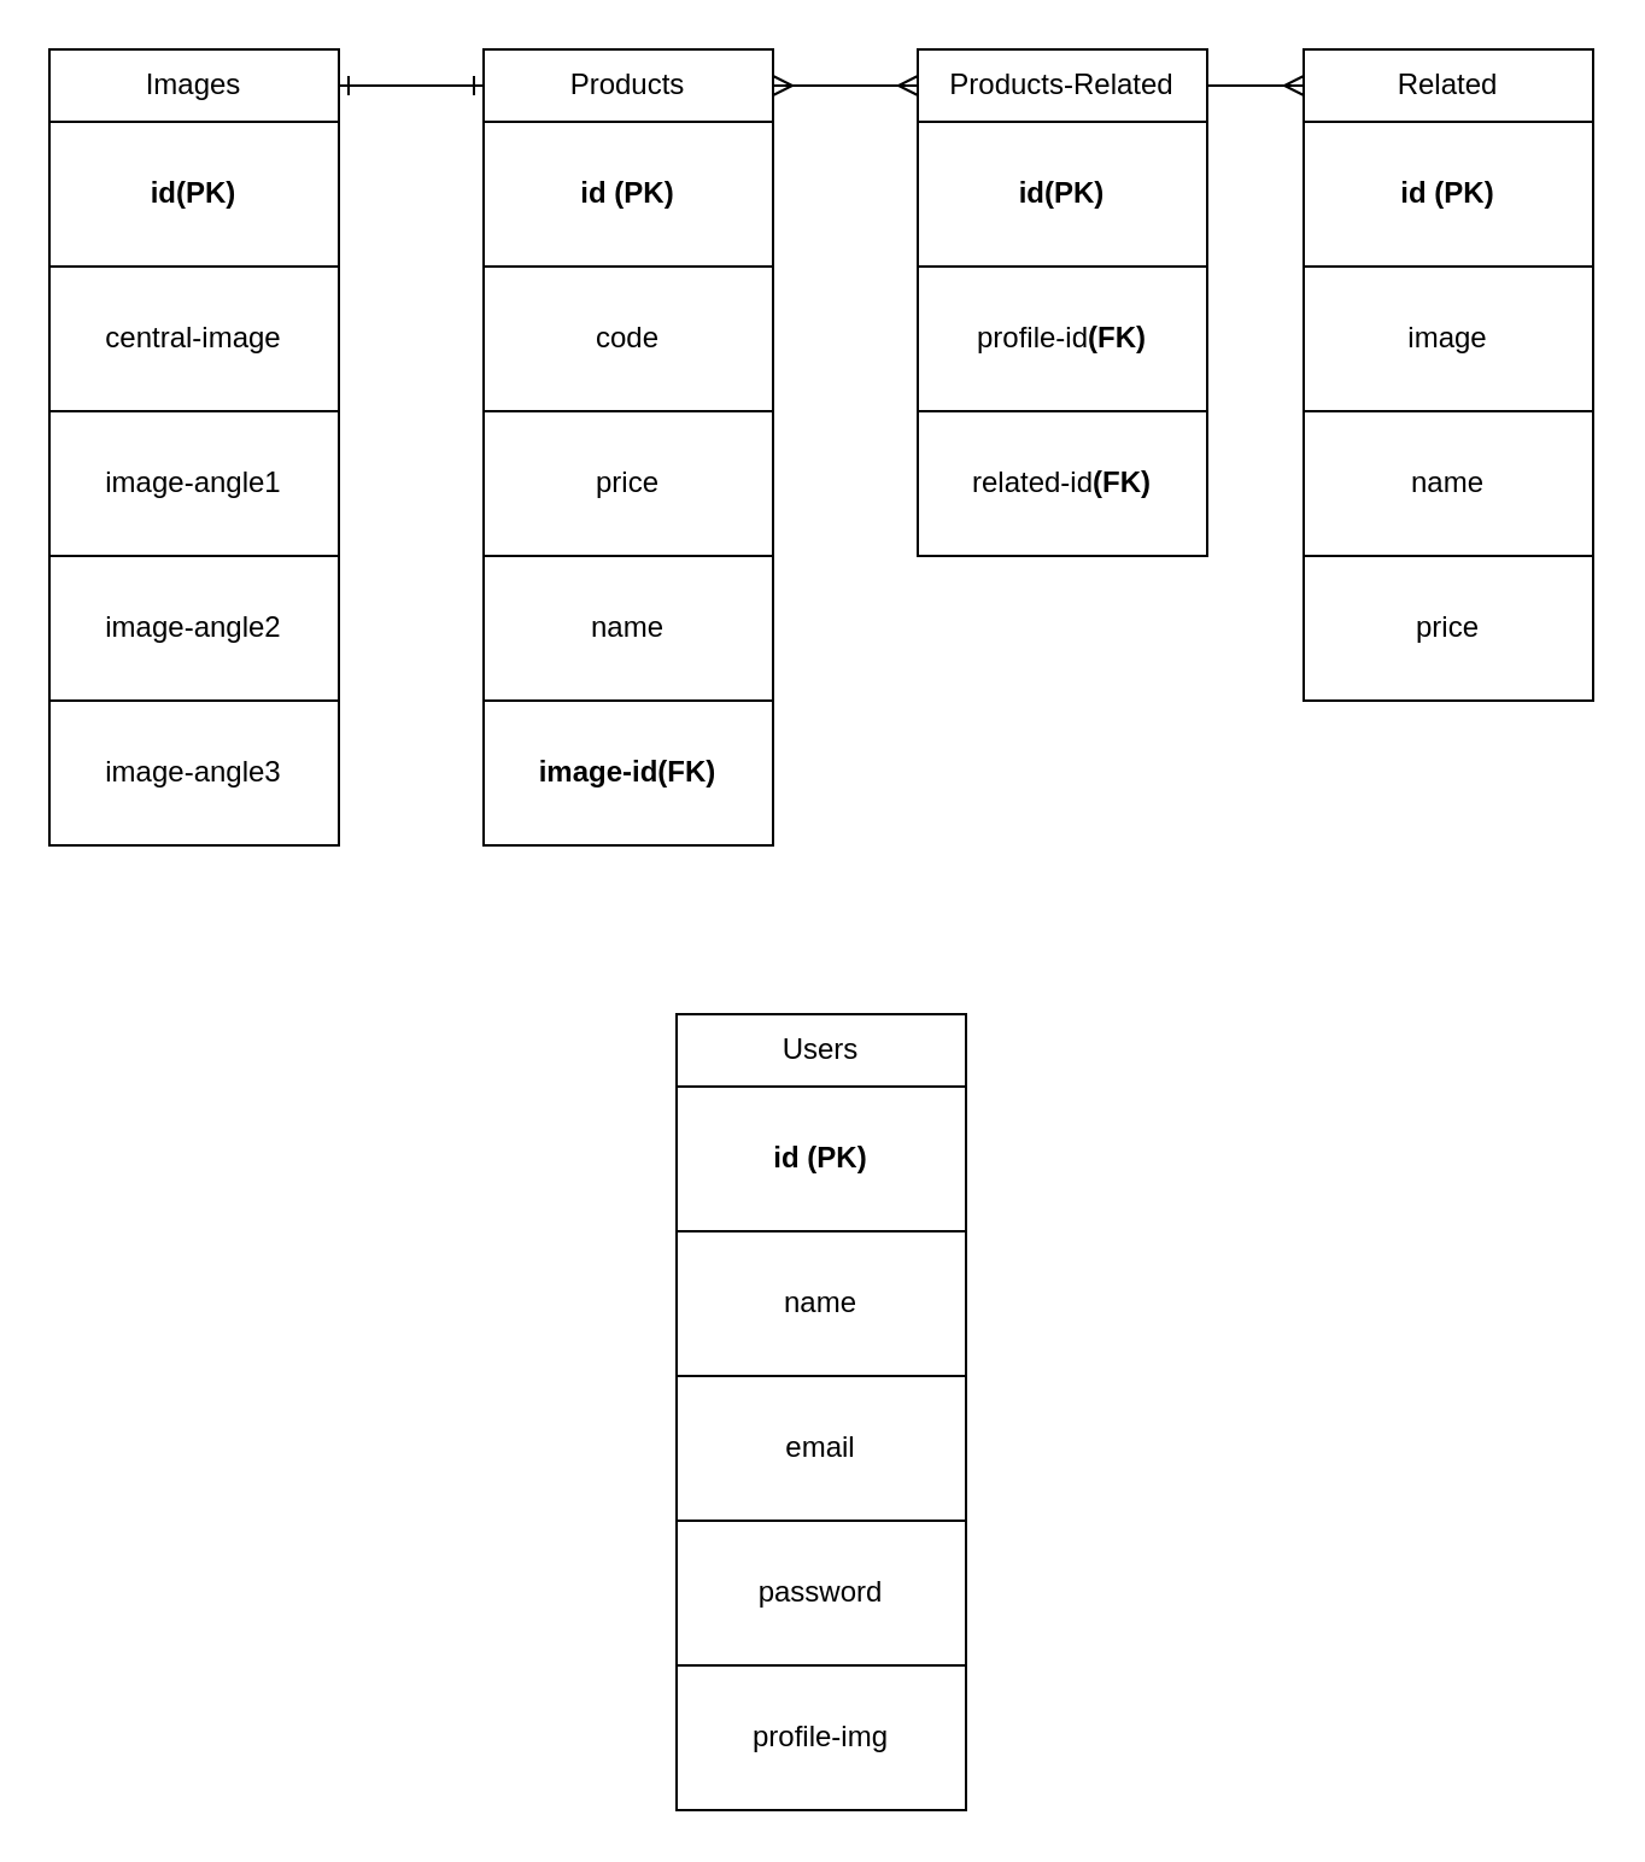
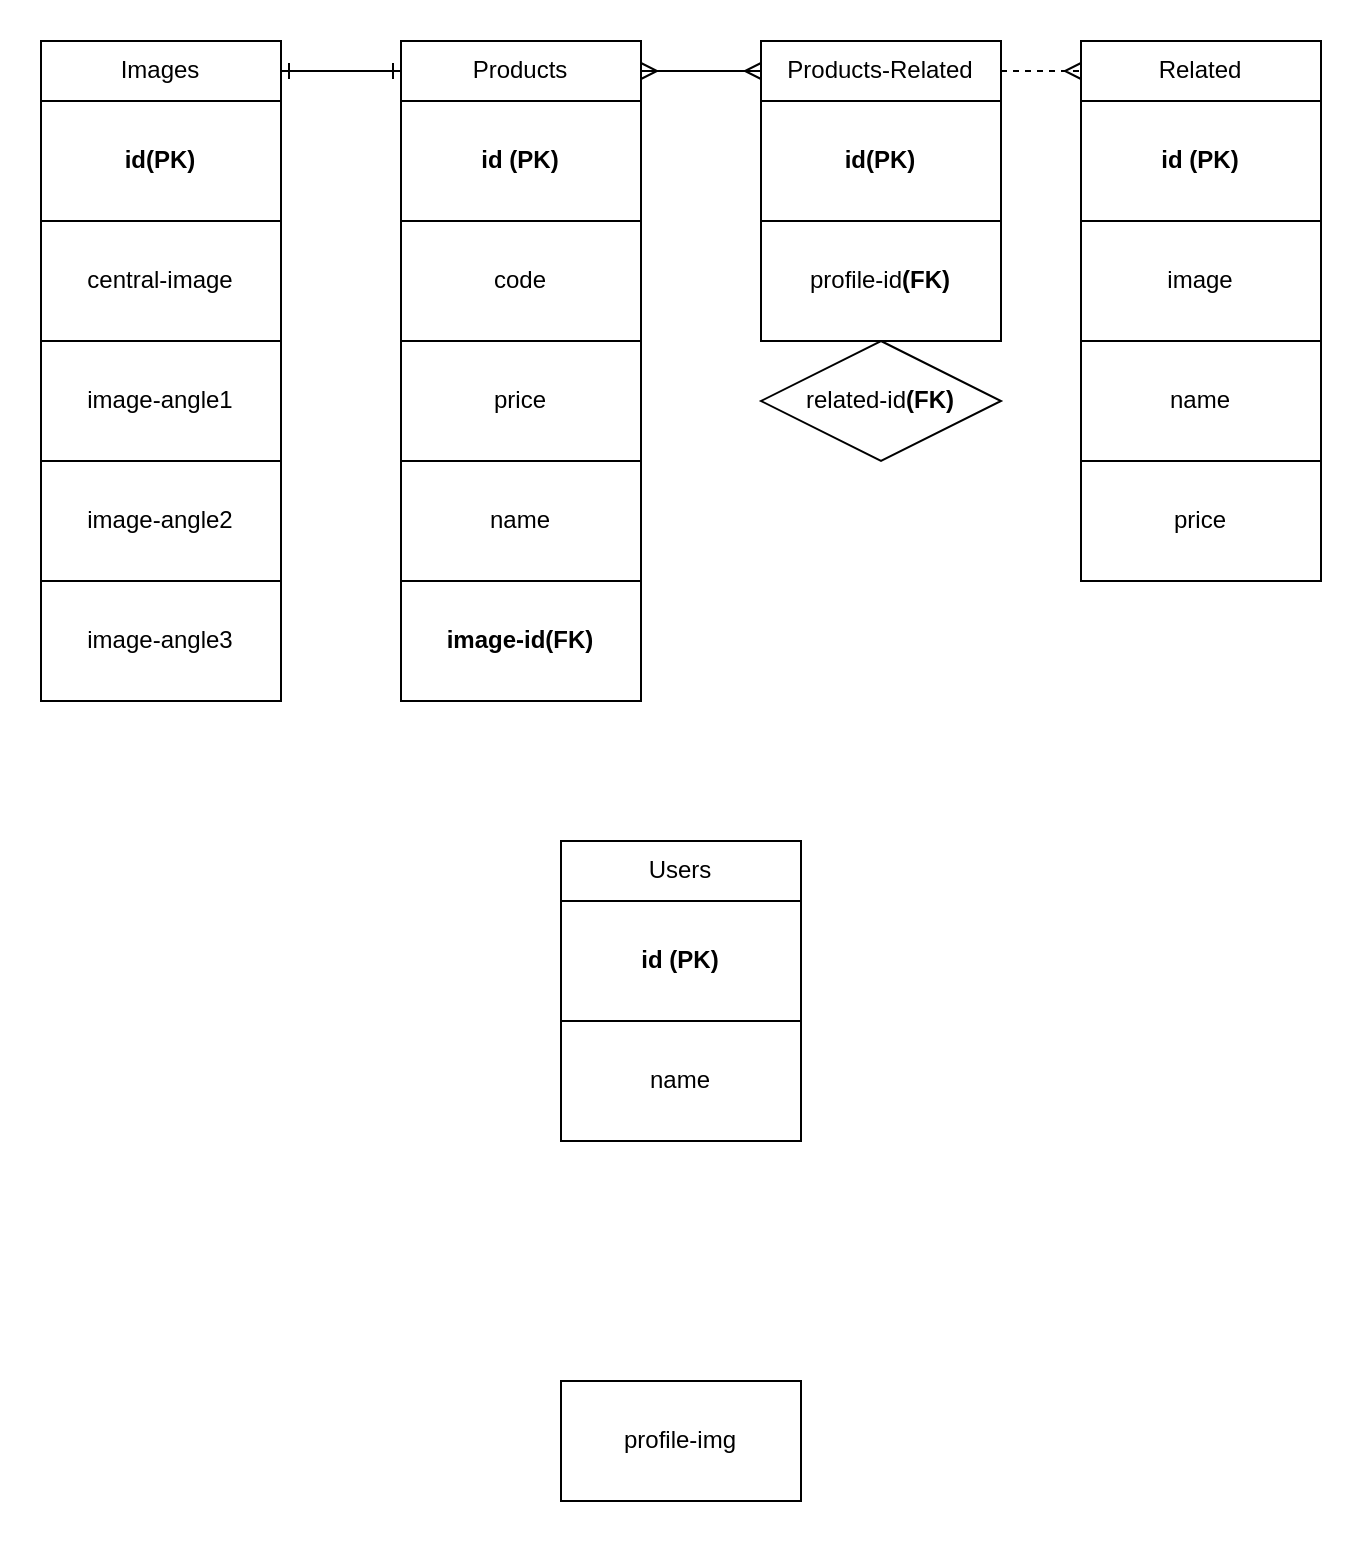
- <mxCell id="8" style="edgeStyle=orthogonalEdgeStyle;rounded=0;orthogonalLoop=1;jettySize=auto;html=1;endArrow=ERmany;endFill=0;" edge="1" parent="1" source="11" target="18"><mxGeometry relative="1" as="geometry" /></mxCell>
+ <mxCell id="8" style="edgeStyle=orthogonalEdgeStyle;rounded=0;orthogonalLoop=1;jettySize=auto;html=1;endArrow=ERmany;endFill=0;dashed=1;" edge="1" parent="1" source="11" target="18"><mxGeometry relative="1" as="geometry" /></mxCell>
- <mxCell id="26" value="related-id&lt;b&gt;(FK)&lt;/b&gt;" style="rounded=0;whiteSpace=wrap;html=1;" vertex="1" parent="1"><mxGeometry x="380" y="170" width="120" height="60" as="geometry" /></mxCell>
+ <mxCell id="26" value="related-id&lt;b&gt;(FK)&lt;/b&gt;" style="rhombus;whiteSpace=wrap;html=1;" vertex="1" parent="1"><mxGeometry x="380" y="170" width="120" height="60" as="geometry" /></mxCell>
- <mxCell id="5" value="email" style="rounded=0;whiteSpace=wrap;html=1;" vertex="1" parent="1"><mxGeometry x="280" y="570" width="120" height="60" as="geometry" /></mxCell>
- <mxCell id="6" value="password" style="rounded=0;whiteSpace=wrap;html=1;" vertex="1" parent="1"><mxGeometry x="280" y="630" width="120" height="60" as="geometry" /></mxCell>
